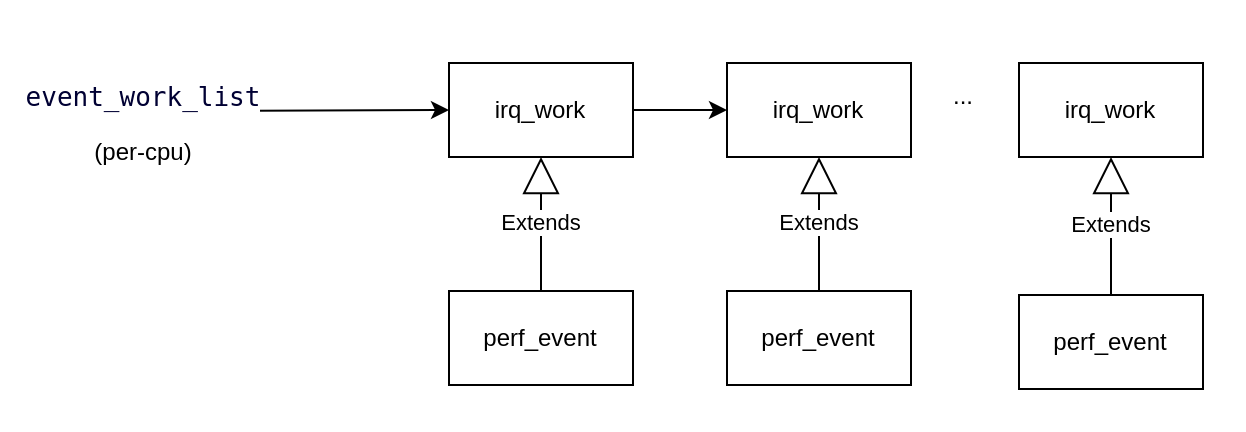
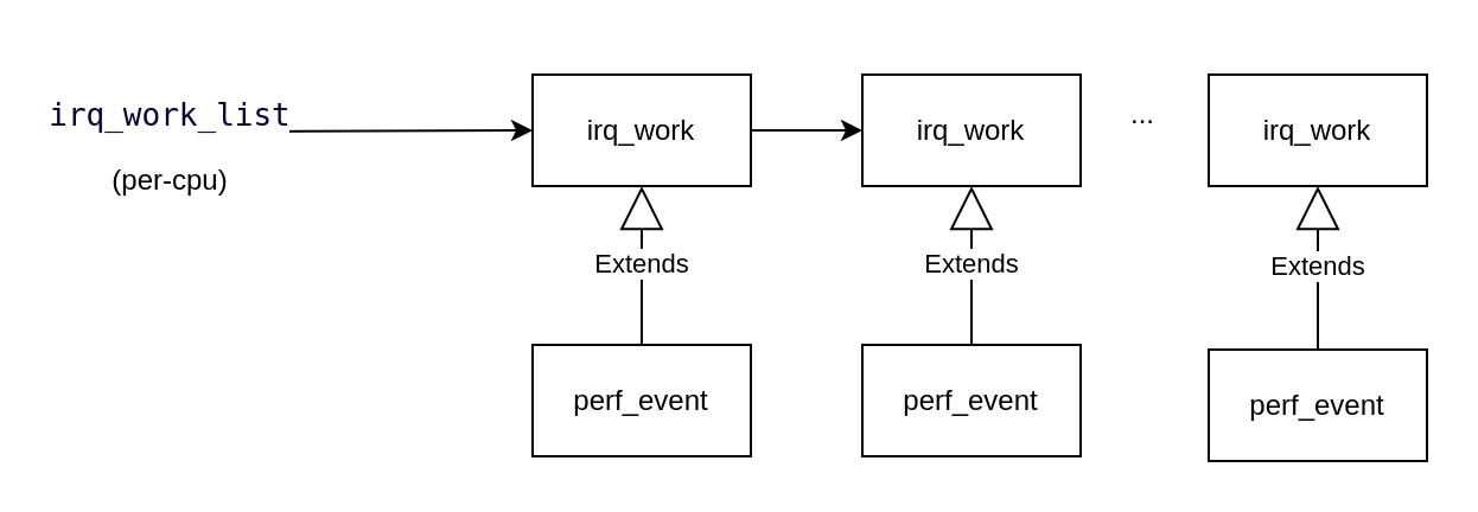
- <mxCell id="5" value="&lt;pre style=&quot;font-size: 13px; font-family: monospace; background: rgb(255, 255, 255); color: rgb(0, 0, 51); white-space: pre-wrap; font-style: normal; font-variant-ligatures: normal; font-variant-caps: normal; font-weight: 400; letter-spacing: normal; orphans: 2; text-align: start; text-indent: 0px; text-transform: none; widows: 2; word-spacing: 0px; -webkit-text-stroke-width: 0px; text-decoration-thickness: initial; text-decoration-style: initial; text-decoration-color: initial;&quot; id=&quot;b&quot;&gt;event_work_list&lt;/pre&gt;&lt;div&gt;(per-cpu)&lt;/div&gt;" style="text;html=1;align=center;verticalAlign=middle;resizable=0;points=[];autosize=1;strokeColor=none;fillColor=none;" vertex="1" parent="1"><mxGeometry x="20" y="20.5" width="101" height="68" as="geometry" /></mxCell>
+ <mxCell id="5" value="&lt;pre style=&quot;font-size: 13px; font-family: monospace; background: rgb(255, 255, 255); color: rgb(0, 0, 51); white-space: pre-wrap; font-style: normal; font-variant-ligatures: normal; font-variant-caps: normal; font-weight: 400; letter-spacing: normal; orphans: 2; text-align: start; text-indent: 0px; text-transform: none; widows: 2; word-spacing: 0px; -webkit-text-stroke-width: 0px; text-decoration-thickness: initial; text-decoration-style: initial; text-decoration-color: initial;&quot; id=&quot;b&quot;&gt;irq_work_list&lt;/pre&gt;&lt;div&gt;(per-cpu)&lt;/div&gt;" style="text;html=1;align=center;verticalAlign=middle;resizable=0;points=[];autosize=1;strokeColor=none;fillColor=none;" vertex="1" parent="1"><mxGeometry x="20" y="20.5" width="101" height="68" as="geometry" /></mxCell>
